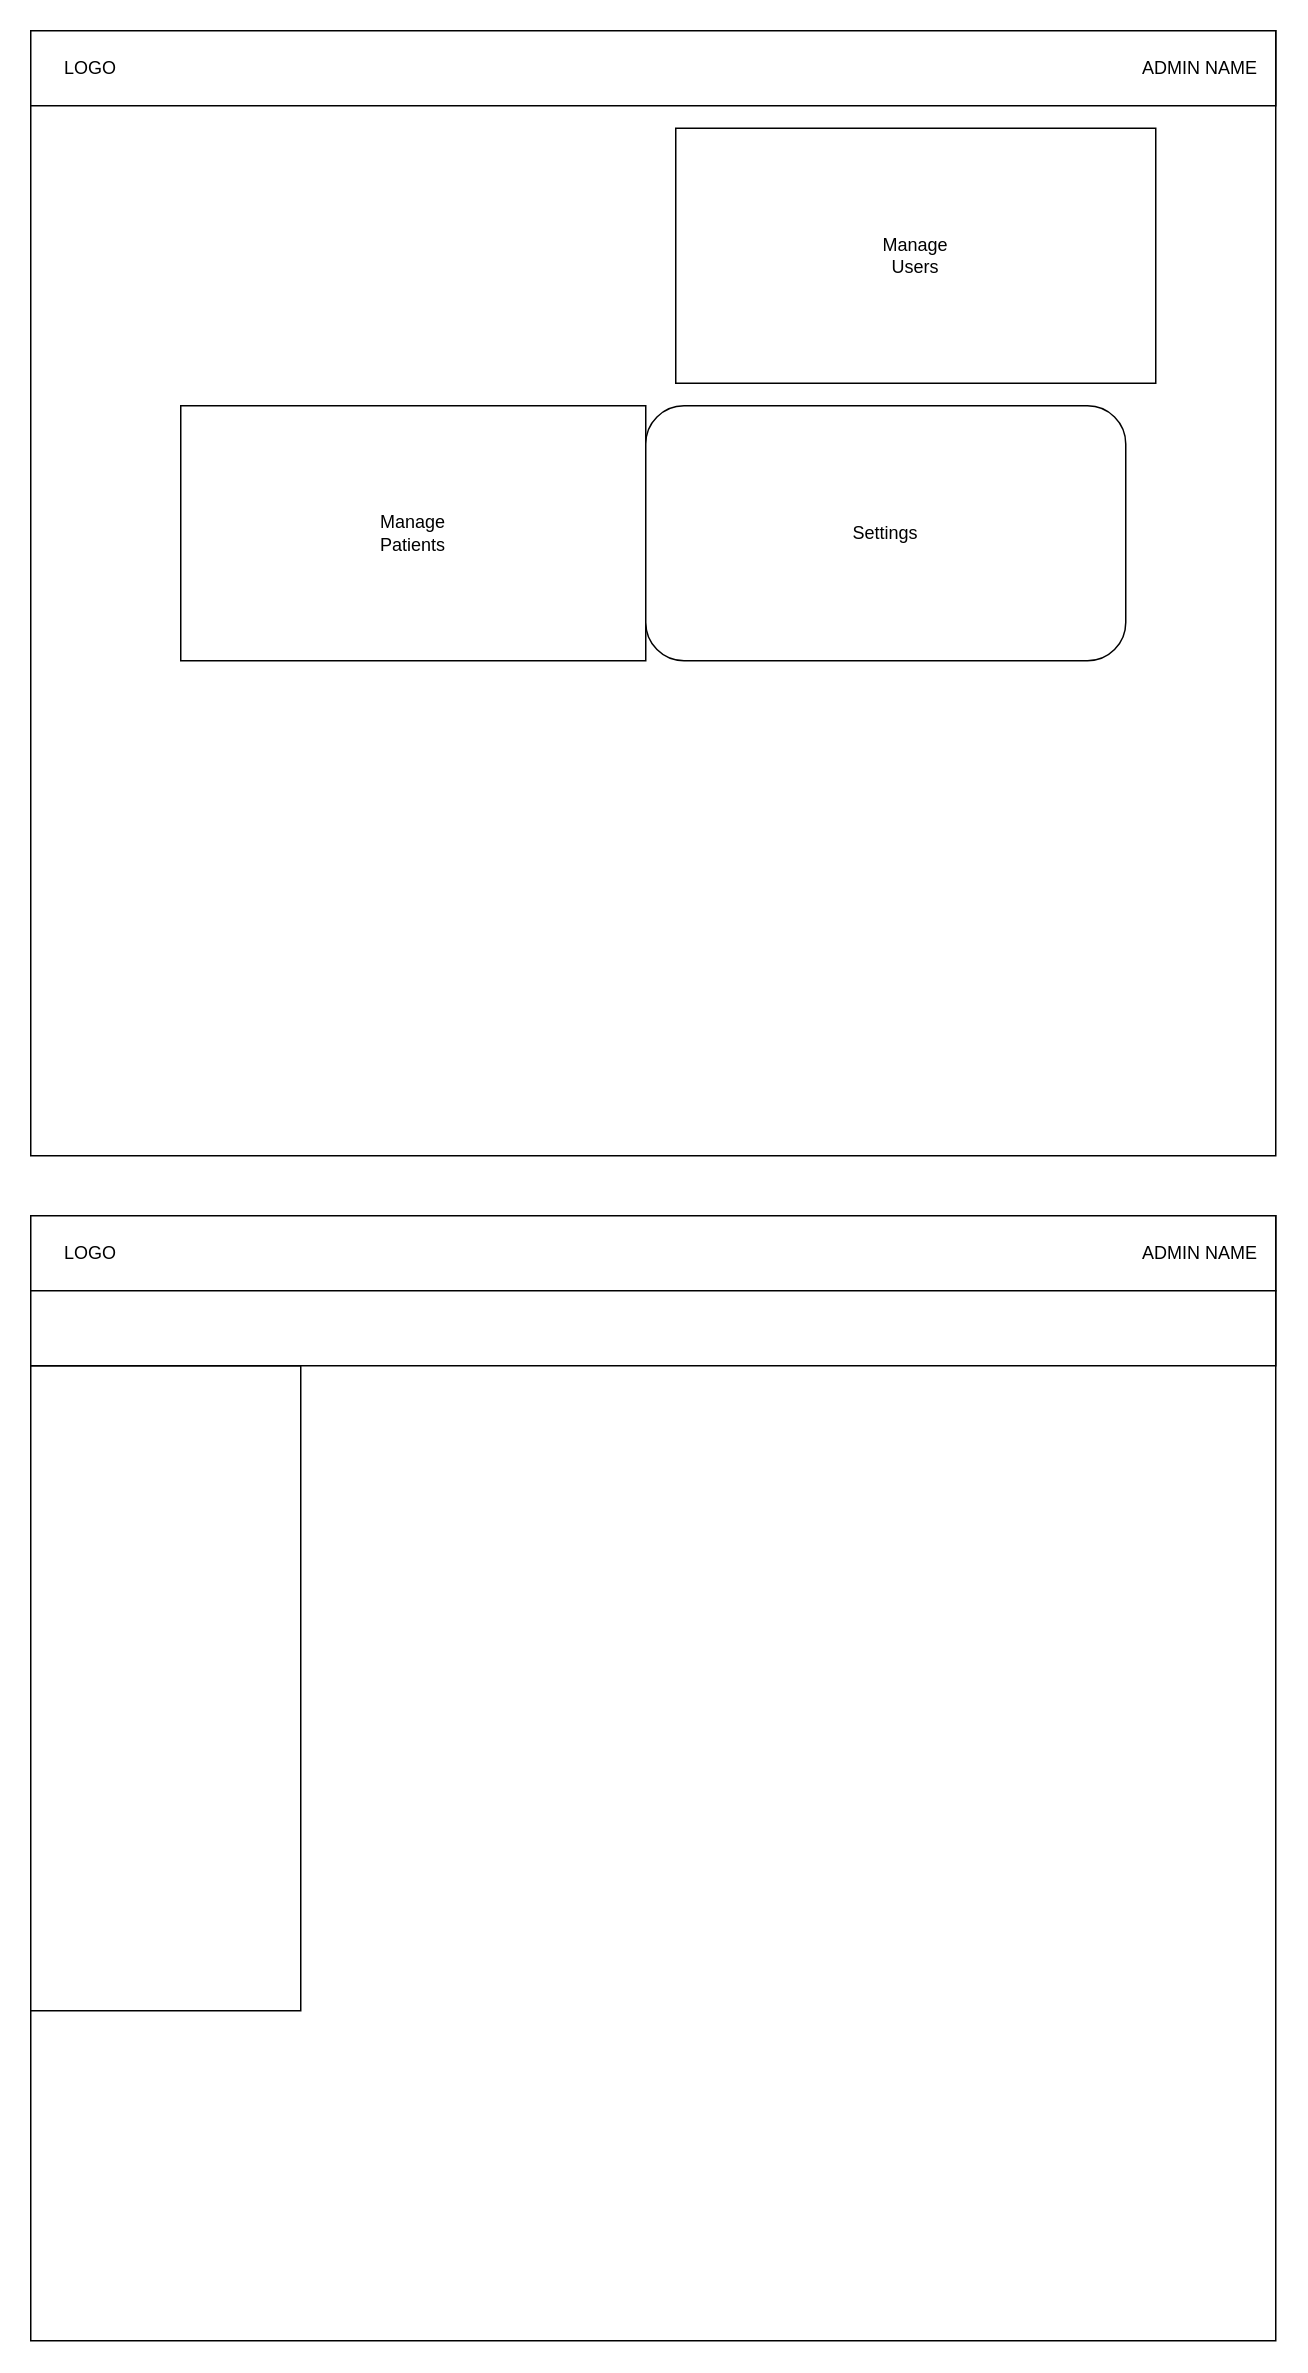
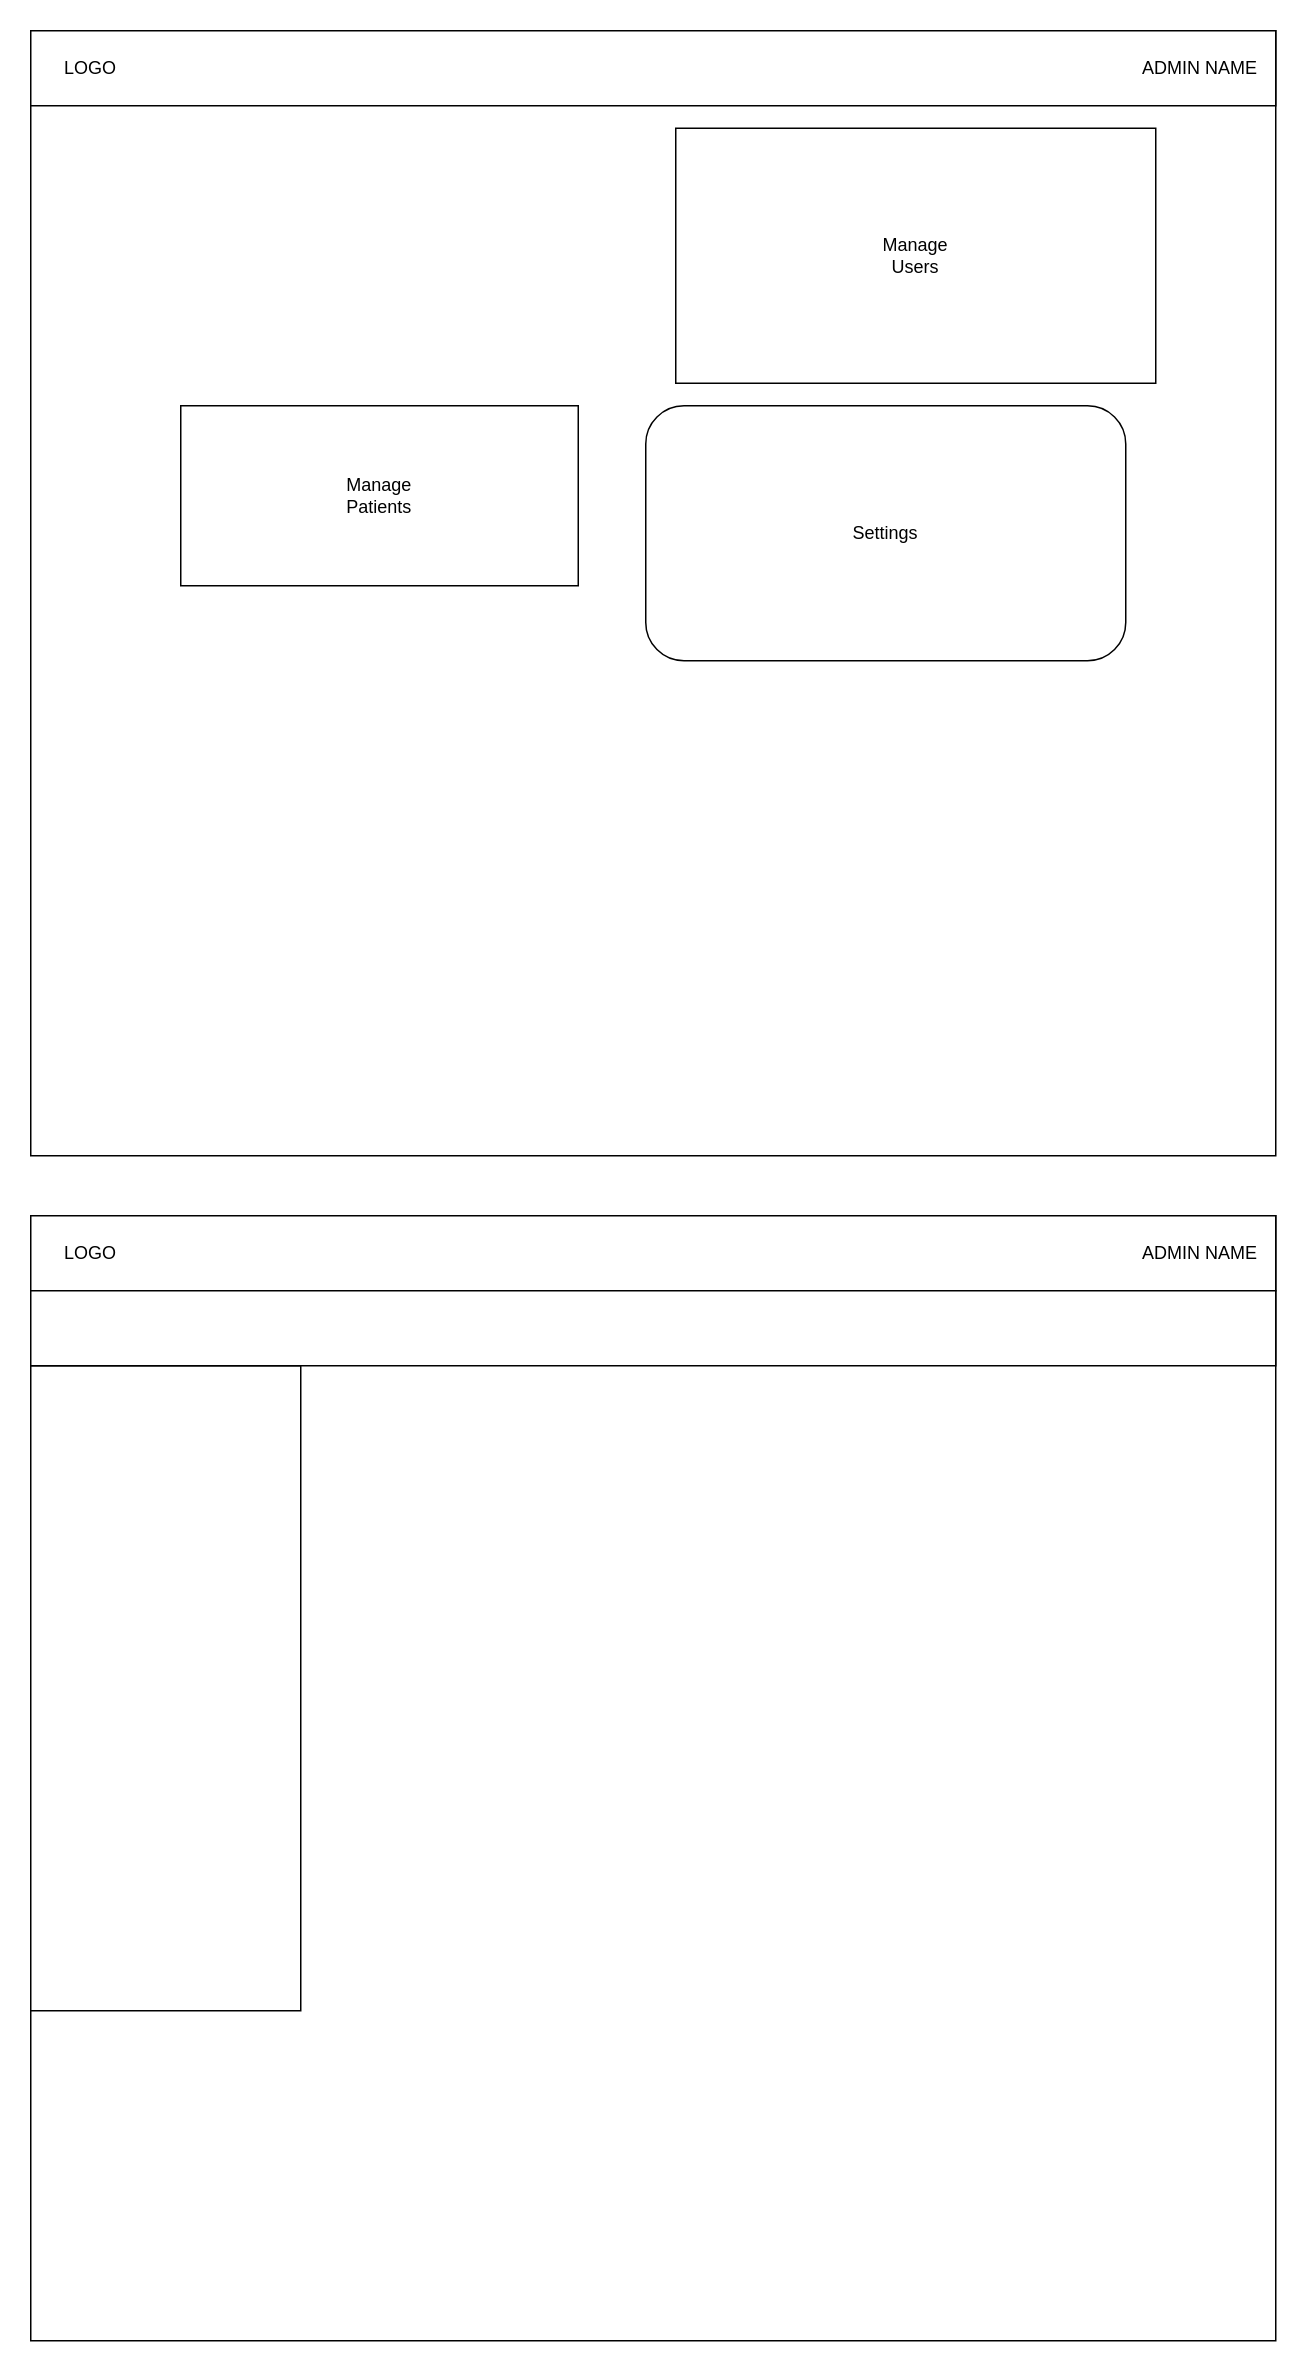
- <mxCell id="13" value="&lt;div&gt;Manage&lt;/div&gt;&lt;div&gt;Patients&lt;br&gt;&lt;/div&gt;" style="rounded=0;whiteSpace=wrap;html=1;" vertex="1" parent="1"><mxGeometry x="120" y="270" width="310" height="170" as="geometry" /></mxCell>
+ <mxCell id="13" value="&lt;div&gt;Manage&lt;/div&gt;&lt;div&gt;Patients&lt;br&gt;&lt;/div&gt;" style="rounded=0;whiteSpace=wrap;html=1;" vertex="1" parent="1"><mxGeometry x="120" y="270" width="265" height="120" as="geometry" /></mxCell>
